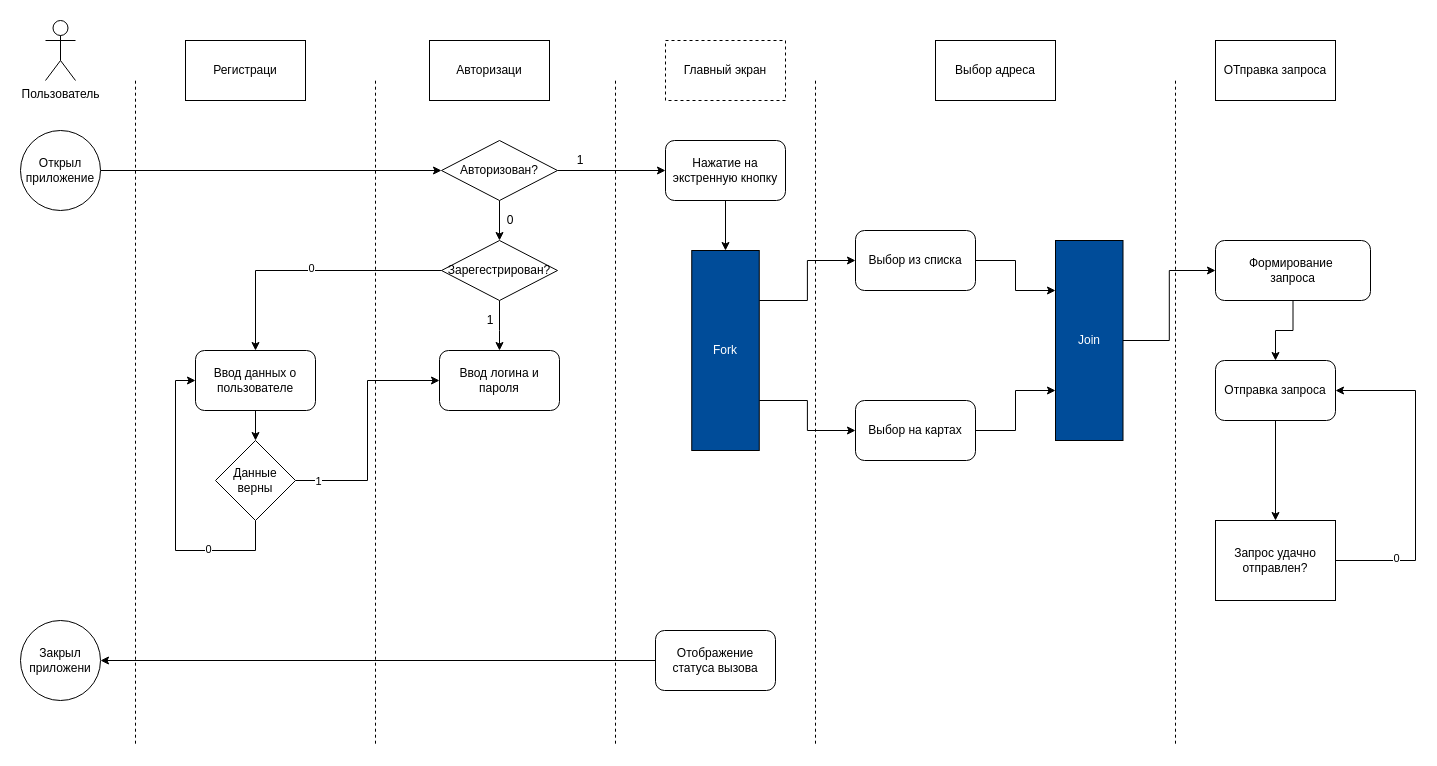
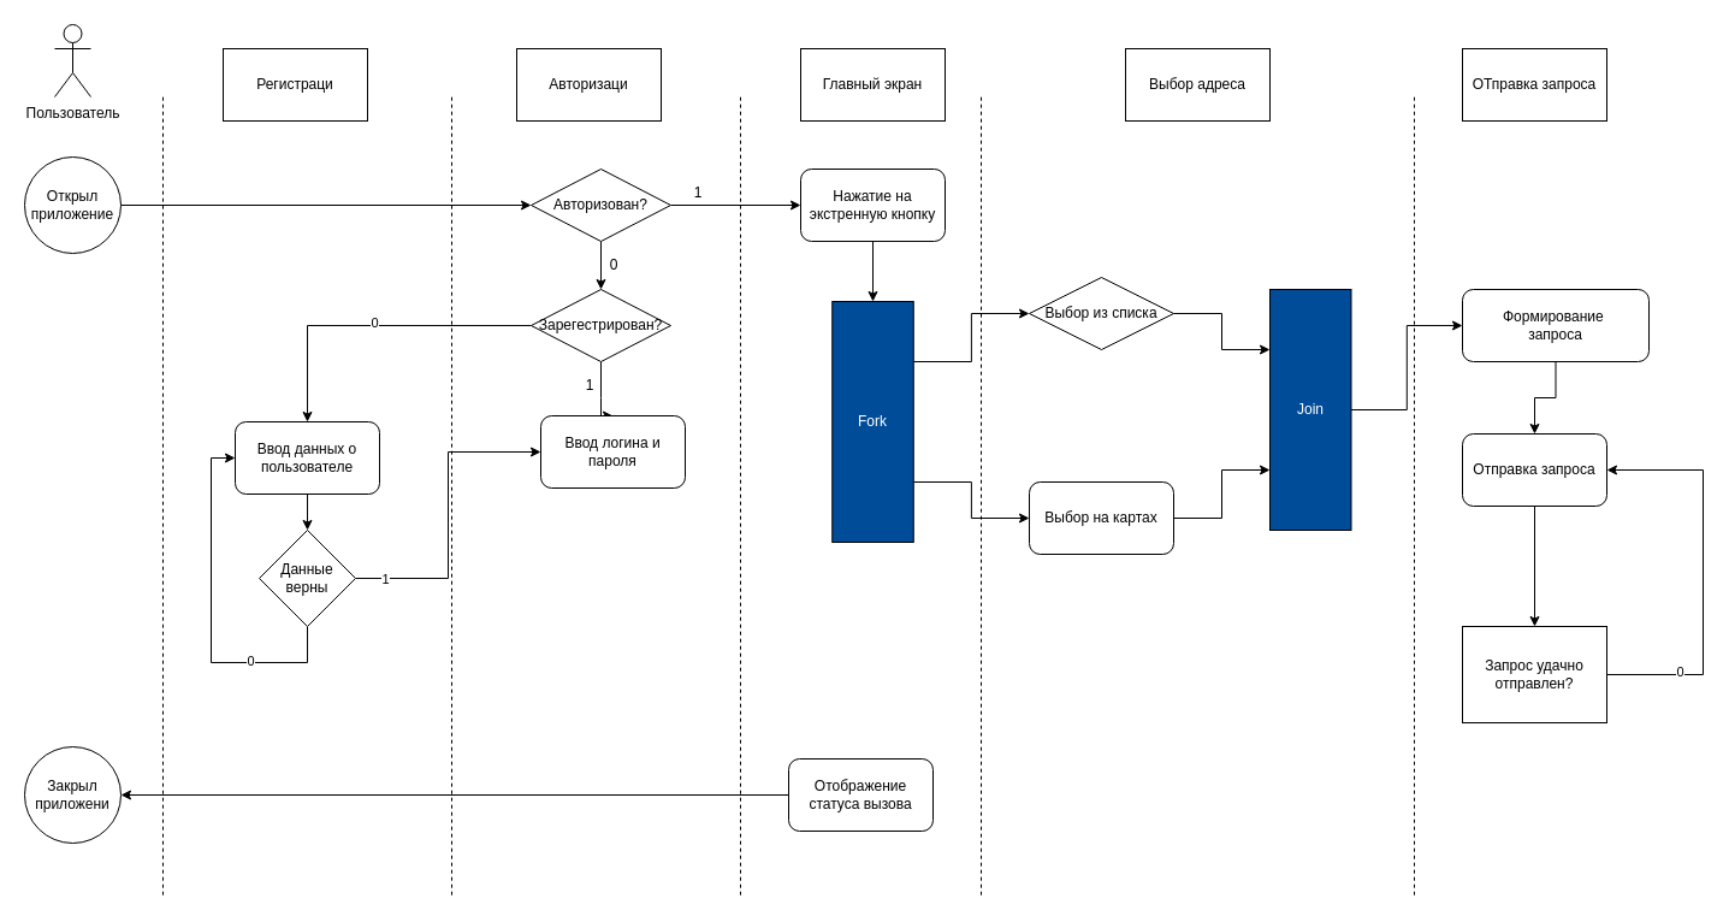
- <mxCell id="28" value="Главный экран" style="rounded=0;whiteSpace=wrap;html=1;dashed=1;" parent="1" vertex="1"><mxGeometry x="665" width="120" height="60" as="geometry" y="40" /></mxCell>
+ <mxCell id="28" value="Главный экран" style="rounded=0;whiteSpace=wrap;html=1;" parent="1" vertex="1"><mxGeometry x="665" width="120" height="60" as="geometry" y="40" /></mxCell>
- <mxCell id="36" value="Выбор из списка" style="rounded=1;whiteSpace=wrap;html=1;fontColor=#000000;fillColor=#FFFFFF;" parent="1" vertex="1"><mxGeometry x="855" y="230" width="120" height="60" as="geometry" /></mxCell>
+ <mxCell id="36" value="Выбор из списка" style="rhombus;whiteSpace=wrap;html=1;fontColor=#000000;fillColor=#FFFFFF;" parent="1" vertex="1"><mxGeometry x="855" y="230" width="120" height="60" as="geometry" /></mxCell>
- <mxCell id="22" value="Ввод логина и пароля" style="rounded=1;whiteSpace=wrap;html=1;" parent="1" vertex="1"><mxGeometry x="439" y="350" width="120" height="60" as="geometry" /></mxCell>
+ <mxCell id="22" value="Ввод логина и пароля" style="rounded=1;whiteSpace=wrap;html=1;" parent="1" vertex="1"><mxGeometry x="449" y="345" width="120" height="60" as="geometry" /></mxCell>
